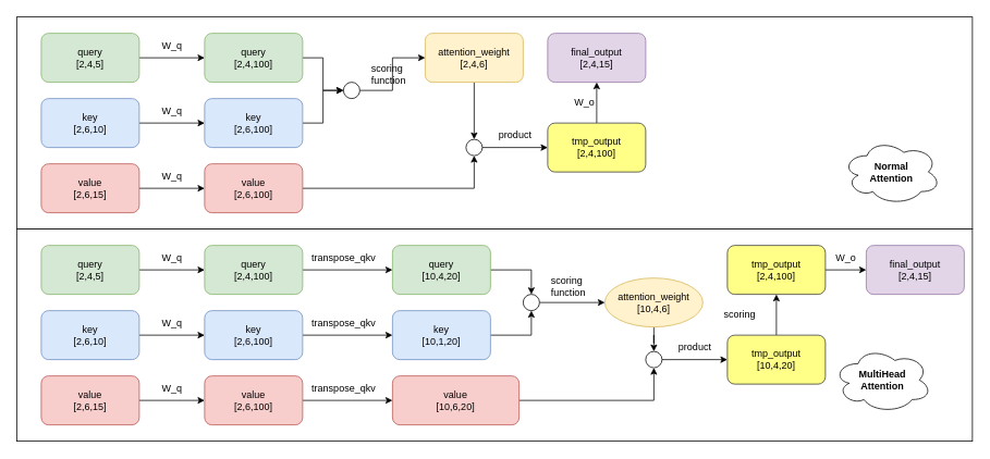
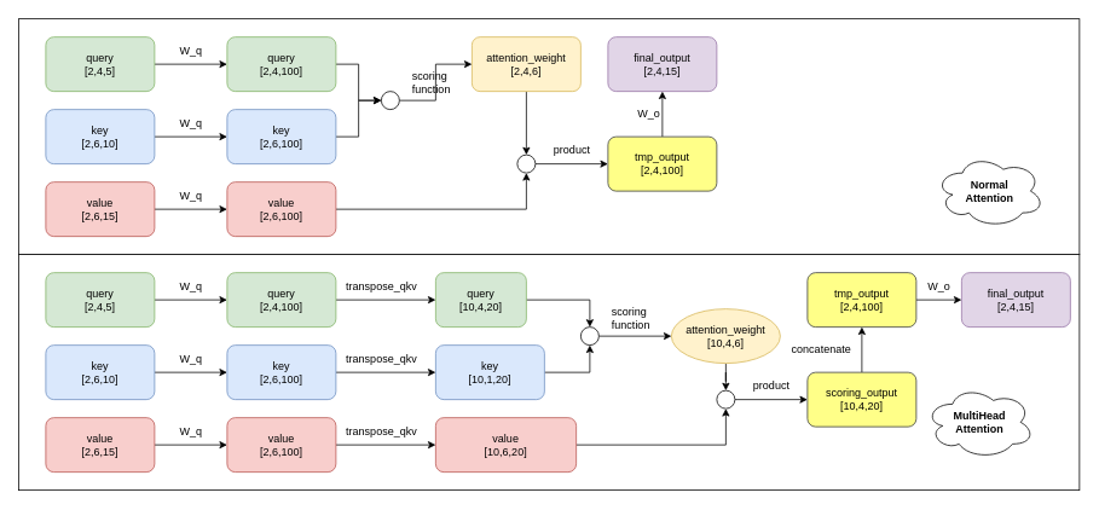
- <mxCell id="47" value="query&lt;div&gt;[10,4,20]&lt;/div&gt;" style="rounded=1;whiteSpace=wrap;html=1;fillColor=#d5e8d4;strokeColor=#82b366;" vertex="1" parent="1"><mxGeometry x="480" y="300" width="120" height="60" as="geometry" /></mxCell>
+ <mxCell id="47" value="query&lt;div&gt;[10,4,20]&lt;/div&gt;" style="rounded=1;whiteSpace=wrap;html=1;fillColor=#d5e8d4;strokeColor=#82b366;" vertex="1" parent="1"><mxGeometry x="480" y="300" width="100" height="60" as="geometry" /></mxCell>
- <mxCell id="69" value="scoring" style="text;html=1;align=center;verticalAlign=middle;resizable=0;points=[];autosize=1;strokeColor=none;fillColor=none;" vertex="1" parent="1"><mxGeometry x="860" y="370" width="90" height="30" as="geometry" /></mxCell>
+ <mxCell id="69" value="concatenate" style="text;html=1;align=center;verticalAlign=middle;resizable=0;points=[];autosize=1;strokeColor=none;fillColor=none;" vertex="1" parent="1"><mxGeometry x="860" y="370" width="90" height="30" as="geometry" /></mxCell>
- <mxCell id="63" value="tmp_output&lt;div&gt;[10,4,20]&lt;/div&gt;" style="rounded=1;whiteSpace=wrap;html=1;fillColor=#ffff88;strokeColor=#36393d;" vertex="1" parent="1"><mxGeometry x="890" y="410" width="120" height="60" as="geometry" /></mxCell>
+ <mxCell id="63" value="scoring_output&lt;div&gt;[10,4,20]&lt;/div&gt;" style="rounded=1;whiteSpace=wrap;html=1;fillColor=#ffff88;strokeColor=#36393d;" vertex="1" parent="1"><mxGeometry x="890" y="410" width="120" height="60" as="geometry" /></mxCell>
